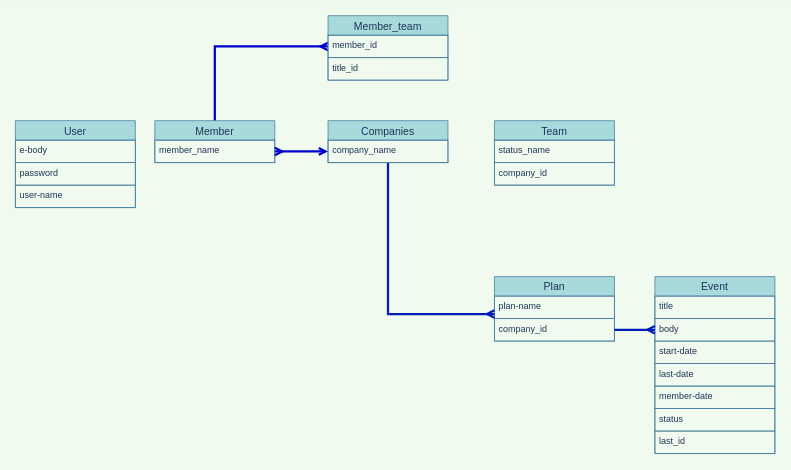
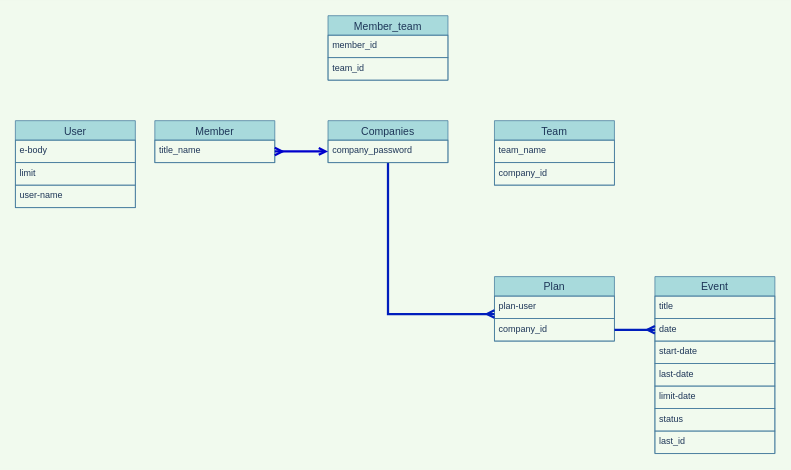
- <mxCell id="2" style="edgeStyle=orthogonalEdgeStyle;rounded=0;orthogonalLoop=1;jettySize=auto;html=1;exitX=0.5;exitY=0;exitDx=0;exitDy=0;entryX=0;entryY=0.5;entryDx=0;entryDy=0;startArrow=none;startFill=0;endArrow=ERmany;endFill=0;strokeColor=#0000CC;strokeWidth=3;" parent="1" source="3" target="15" edge="1"><mxGeometry relative="1" as="geometry" /></mxCell>
- <mxCell id="16" value="title_id" style="text;fillColor=none;spacingLeft=4;spacingRight=4;overflow=hidden;rotatable=0;points=[[0,0.5],[1,0.5]];portConstraint=eastwest;fontSize=12;strokeColor=#457B9D;fontColor=#1D3557;shadow=0;" parent="14" vertex="1"><mxGeometry y="56" width="160" height="30" as="geometry" /></mxCell>
+ <mxCell id="16" value="team_id" style="text;fillColor=none;spacingLeft=4;spacingRight=4;overflow=hidden;rotatable=0;points=[[0,0.5],[1,0.5]];portConstraint=eastwest;fontSize=12;strokeColor=#457B9D;fontColor=#1D3557;shadow=0;" parent="14" vertex="1"><mxGeometry y="56" width="160" height="30" as="geometry" /></mxCell>
- <mxCell id="4" value="member_name" style="text;fillColor=none;spacingLeft=4;spacingRight=4;overflow=hidden;rotatable=0;points=[[0,0.5],[1,0.5]];portConstraint=eastwest;fontSize=12;strokeColor=#457B9D;fontColor=#1D3557;shadow=0;" parent="3" vertex="1"><mxGeometry y="26" width="160" height="30" as="geometry" /></mxCell>
+ <mxCell id="4" value="title_name" style="text;fillColor=none;spacingLeft=4;spacingRight=4;overflow=hidden;rotatable=0;points=[[0,0.5],[1,0.5]];portConstraint=eastwest;fontSize=12;strokeColor=#457B9D;fontColor=#1D3557;shadow=0;" parent="3" vertex="1"><mxGeometry y="26" width="160" height="30" as="geometry" /></mxCell>
- <mxCell id="13" value="company_name" style="text;fillColor=none;spacingLeft=4;spacingRight=4;overflow=hidden;rotatable=0;points=[[0,0.5],[1,0.5]];portConstraint=eastwest;fontSize=12;strokeColor=#457B9D;fontColor=#1D3557;shadow=0;" parent="12" vertex="1"><mxGeometry y="26" width="160" height="30" as="geometry" /></mxCell>
+ <mxCell id="13" value="company_password" style="text;fillColor=none;spacingLeft=4;spacingRight=4;overflow=hidden;rotatable=0;points=[[0,0.5],[1,0.5]];portConstraint=eastwest;fontSize=12;strokeColor=#457B9D;fontColor=#1D3557;shadow=0;" parent="12" vertex="1"><mxGeometry y="26" width="160" height="30" as="geometry" /></mxCell>
- <mxCell id="6" value="status_name" style="text;fillColor=none;spacingLeft=4;spacingRight=4;overflow=hidden;rotatable=0;points=[[0,0.5],[1,0.5]];portConstraint=eastwest;fontSize=12;strokeColor=#457B9D;fontColor=#1D3557;shadow=0;" parent="5" vertex="1"><mxGeometry y="26" width="160" height="30" as="geometry" /></mxCell>
+ <mxCell id="6" value="team_name" style="text;fillColor=none;spacingLeft=4;spacingRight=4;overflow=hidden;rotatable=0;points=[[0,0.5],[1,0.5]];portConstraint=eastwest;fontSize=12;strokeColor=#457B9D;fontColor=#1D3557;shadow=0;" parent="5" vertex="1"><mxGeometry y="26" width="160" height="30" as="geometry" /></mxCell>
- <mxCell id="20" value="password" style="text;fillColor=none;spacingLeft=4;spacingRight=4;overflow=hidden;rotatable=0;points=[[0,0.5],[1,0.5]];portConstraint=eastwest;fontSize=12;strokeColor=#457B9D;fontColor=#1D3557;shadow=0;" parent="18" vertex="1"><mxGeometry y="56" width="160" height="30" as="geometry" /></mxCell>
+ <mxCell id="20" value="limit" style="text;fillColor=none;spacingLeft=4;spacingRight=4;overflow=hidden;rotatable=0;points=[[0,0.5],[1,0.5]];portConstraint=eastwest;fontSize=12;strokeColor=#457B9D;fontColor=#1D3557;shadow=0;" parent="18" vertex="1"><mxGeometry y="56" width="160" height="30" as="geometry" /></mxCell>
- <mxCell id="9" value="plan-name" style="text;fillColor=none;spacingLeft=4;spacingRight=4;overflow=hidden;rotatable=0;points=[[0,0.5],[1,0.5]];portConstraint=eastwest;fontSize=12;strokeColor=#457B9D;fontColor=#1D3557;shadow=0;" parent="8" vertex="1"><mxGeometry y="26" width="160" height="30" as="geometry" /></mxCell>
+ <mxCell id="9" value="plan-user" style="text;fillColor=none;spacingLeft=4;spacingRight=4;overflow=hidden;rotatable=0;points=[[0,0.5],[1,0.5]];portConstraint=eastwest;fontSize=12;strokeColor=#457B9D;fontColor=#1D3557;shadow=0;" parent="8" vertex="1"><mxGeometry y="26" width="160" height="30" as="geometry" /></mxCell>
- <mxCell id="24" value="body" style="text;fillColor=none;spacingLeft=4;spacingRight=4;overflow=hidden;rotatable=0;points=[[0,0.5],[1,0.5]];portConstraint=eastwest;fontSize=12;strokeColor=#457B9D;fontColor=#1D3557;shadow=0;" vertex="1" parent="22"><mxGeometry y="56" width="160" height="30" as="geometry" /></mxCell>
+ <mxCell id="24" value="date" style="text;fillColor=none;spacingLeft=4;spacingRight=4;overflow=hidden;rotatable=0;points=[[0,0.5],[1,0.5]];portConstraint=eastwest;fontSize=12;strokeColor=#457B9D;fontColor=#1D3557;shadow=0;" vertex="1" parent="22"><mxGeometry y="56" width="160" height="30" as="geometry" /></mxCell>
- <mxCell id="27" value="member-date" style="text;fillColor=none;spacingLeft=4;spacingRight=4;overflow=hidden;rotatable=0;points=[[0,0.5],[1,0.5]];portConstraint=eastwest;fontSize=12;strokeColor=#457B9D;fontColor=#1D3557;shadow=0;" vertex="1" parent="22"><mxGeometry y="146" width="160" height="30" as="geometry" /></mxCell>
+ <mxCell id="27" value="limit-date" style="text;fillColor=none;spacingLeft=4;spacingRight=4;overflow=hidden;rotatable=0;points=[[0,0.5],[1,0.5]];portConstraint=eastwest;fontSize=12;strokeColor=#457B9D;fontColor=#1D3557;shadow=0;" vertex="1" parent="22"><mxGeometry y="146" width="160" height="30" as="geometry" /></mxCell>
